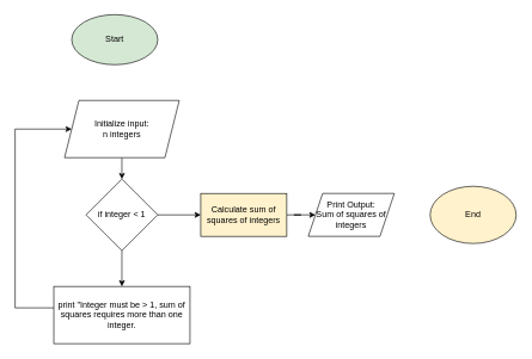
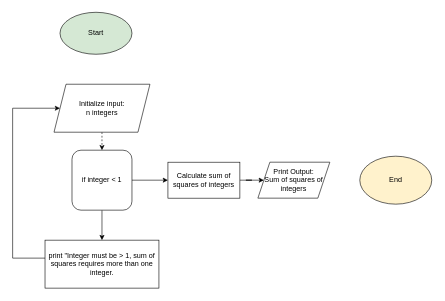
- <mxCell id="4" style="edgeStyle=orthogonalEdgeStyle;rounded=0;orthogonalLoop=1;jettySize=auto;html=1;exitX=0.5;exitY=1;exitDx=0;exitDy=0;entryX=0.5;entryY=0;entryDx=0;entryDy=0;" edge="1" parent="1" source="5" target="8"><mxGeometry relative="1" as="geometry" /></mxCell>
+ <mxCell id="4" style="edgeStyle=orthogonalEdgeStyle;rounded=0;orthogonalLoop=1;jettySize=auto;html=1;exitX=0.5;exitY=1;exitDx=0;exitDy=0;entryX=0.5;entryY=0;entryDx=0;entryDy=0;dashed=1;" edge="1" parent="1" source="5" target="8"><mxGeometry relative="1" as="geometry" /></mxCell>
- <mxCell id="8" value="if integer &amp;lt; 1" style="rhombus;whiteSpace=wrap;html=1;" vertex="1" parent="1"><mxGeometry x="119" y="250" width="100" height="100" as="geometry" /></mxCell>
+ <mxCell id="8" value="if integer &amp;lt; 1" style="whiteSpace=wrap;html=1;rounded=1;" vertex="1" parent="1"><mxGeometry x="119" y="250" width="100" height="100" as="geometry" /></mxCell>
- <mxCell id="13" value="Calculate sum of squares of integers" style="rounded=0;whiteSpace=wrap;html=1;fillColor=#fff2cc;" vertex="1" parent="1"><mxGeometry x="279" y="270" width="120" height="60" as="geometry" /></mxCell>
+ <mxCell id="13" value="Calculate sum of squares of integers" style="rounded=0;whiteSpace=wrap;html=1;" vertex="1" parent="1"><mxGeometry x="279" y="270" width="120" height="60" as="geometry" /></mxCell>
